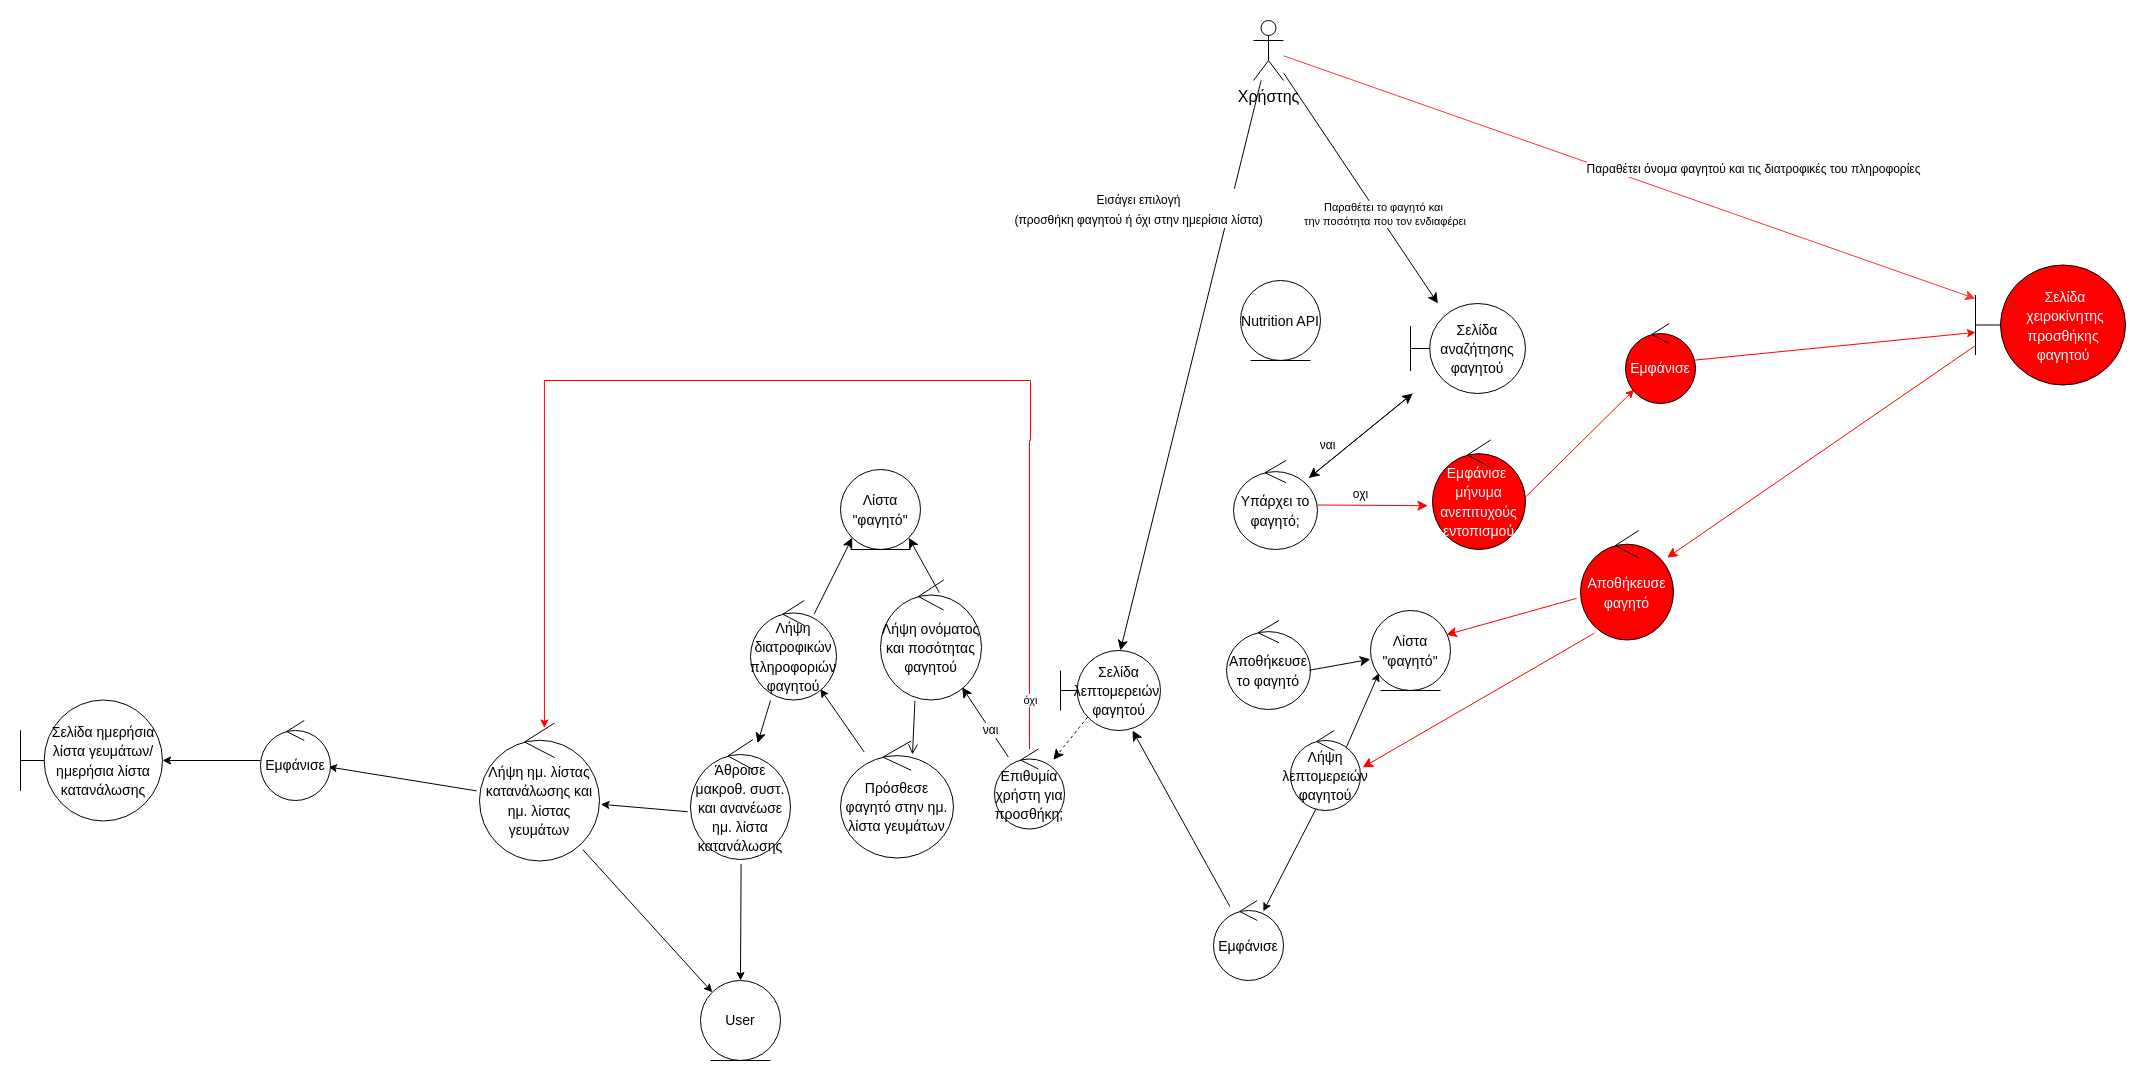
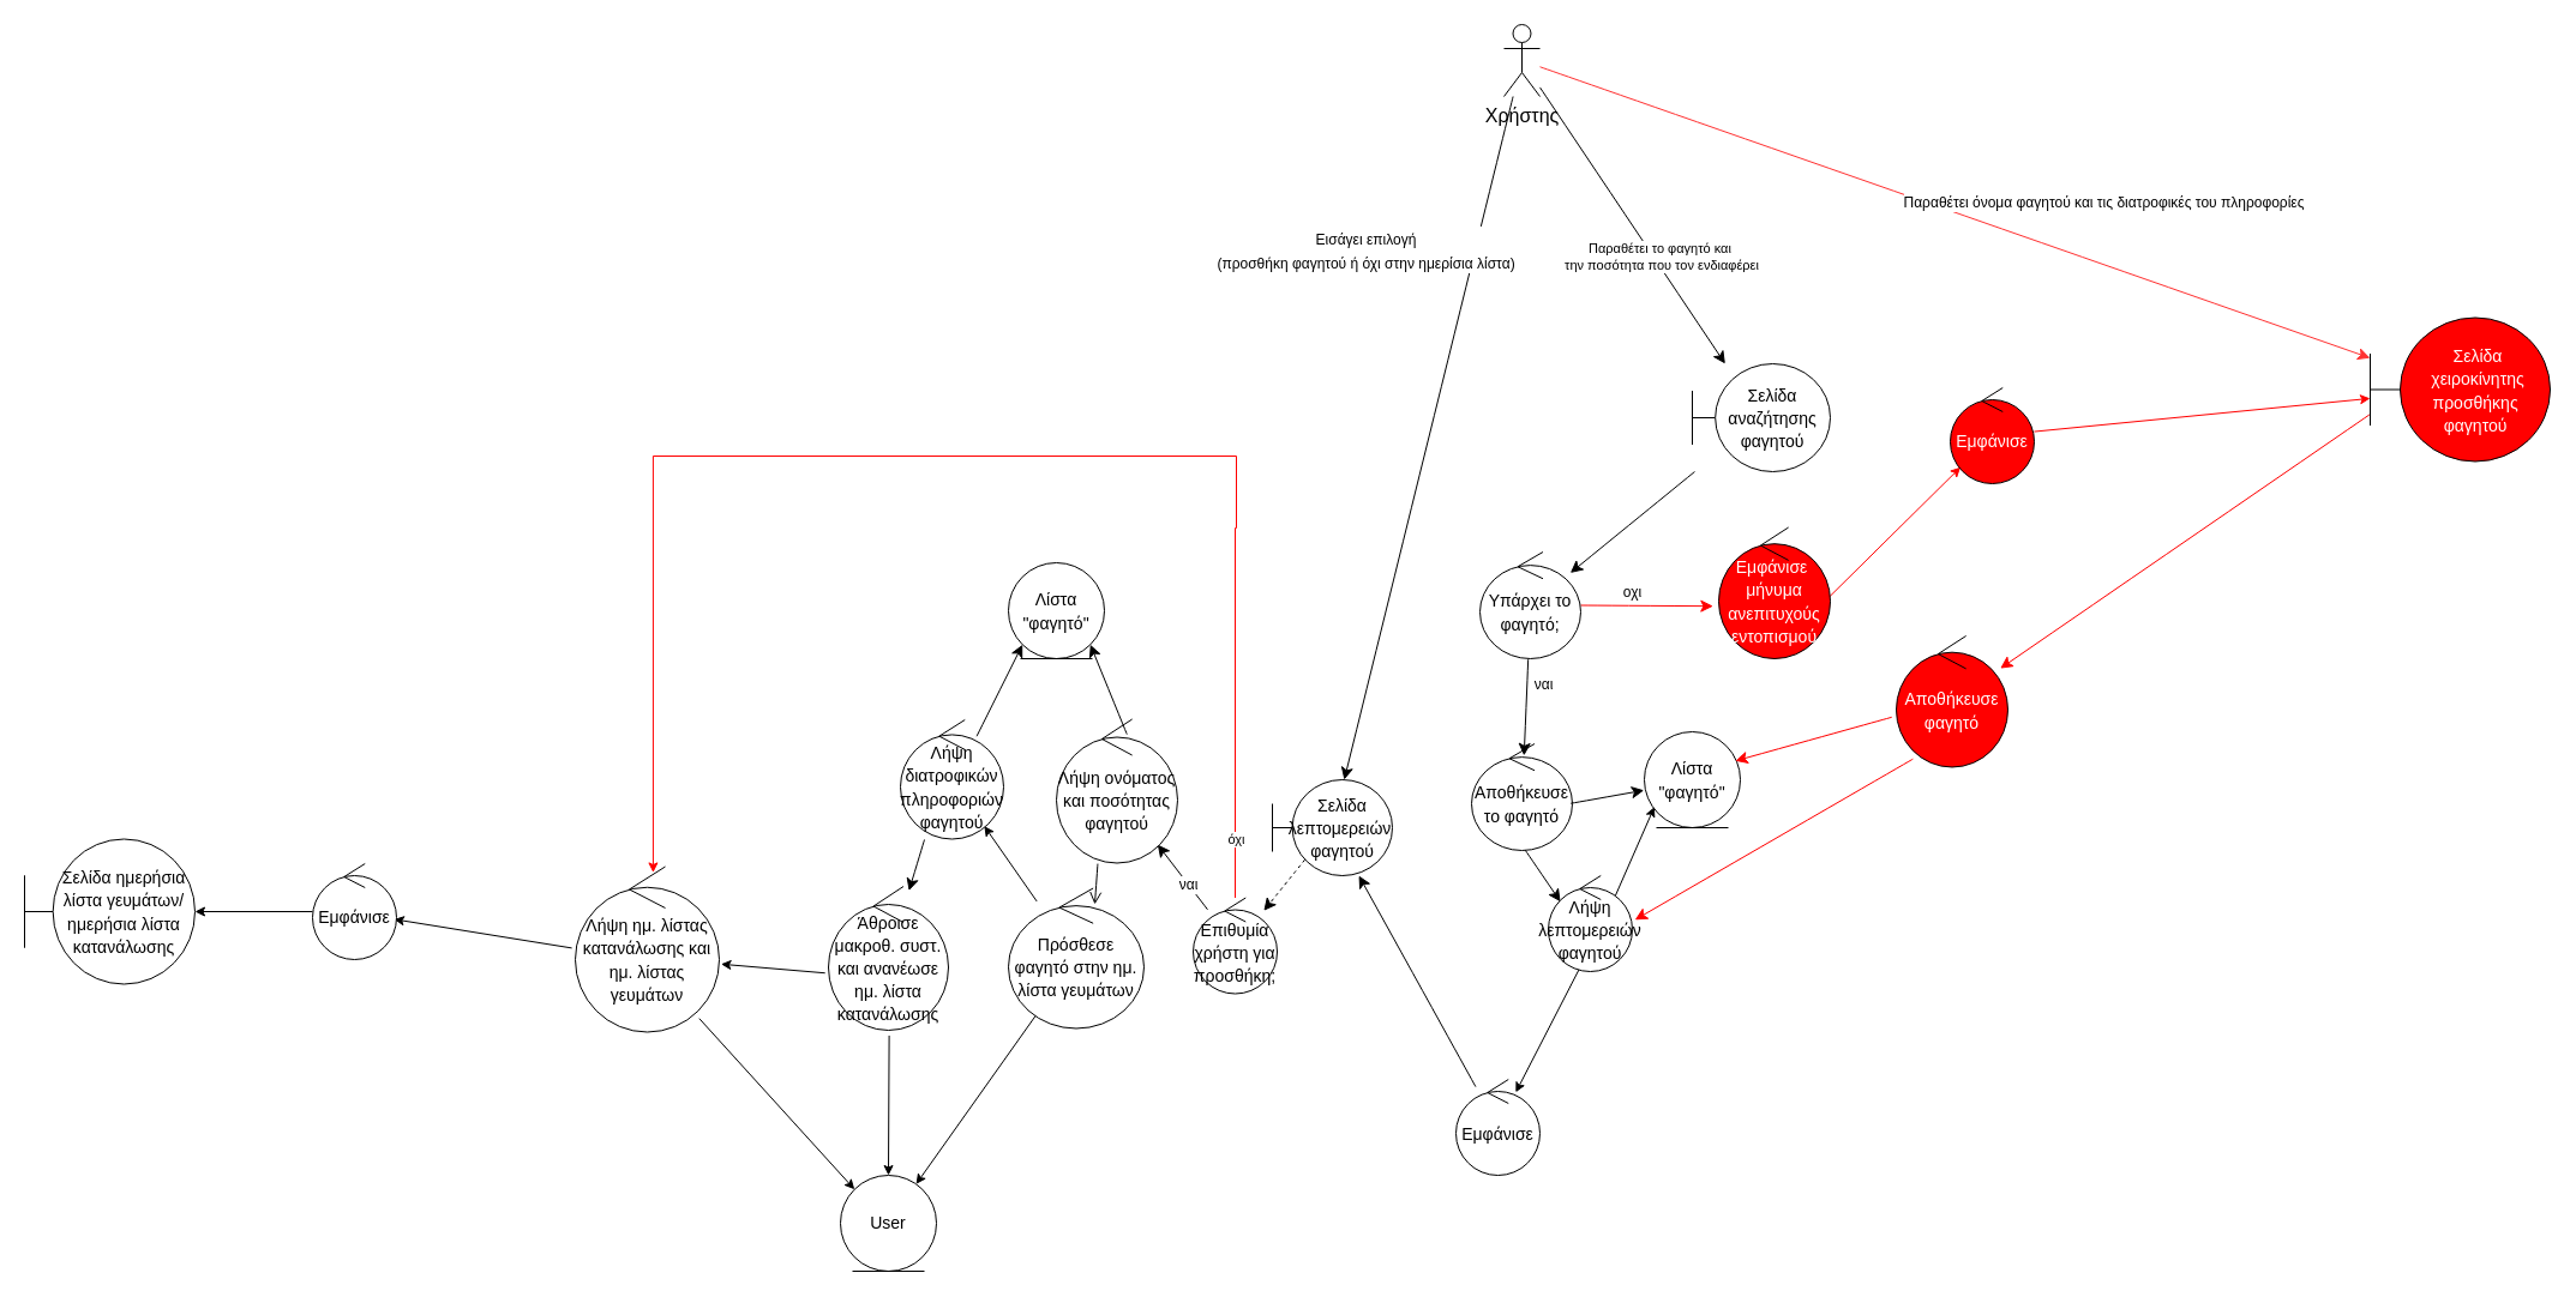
- <mxCell id="37" value="&lt;span style=&quot;font-size: 14px;&quot;&gt;Nutrition API&lt;/span&gt;" style="ellipse;shape=umlEntity;whiteSpace=wrap;html=1;fontSize=16;strokeColor=#000000;fontColor=#000000;" parent="1" vertex="1"><mxGeometry x="1240" y="280" width="80" height="80" as="geometry" /></mxCell>
- <mxCell id="11" value="&lt;font&gt;ναι&lt;/font&gt;" style="edgeStyle=none;curved=1;rounded=0;orthogonalLoop=1;jettySize=auto;html=1;fontSize=12;startSize=8;endSize=8;strokeColor=#000000;fontColor=#000000;" parent="1" source="13" target="10" edge="1"><mxGeometry x="-0.475" y="14" relative="1" as="geometry"><mxPoint as="offset" /><mxPoint x="1275" y="620" as="targetPoint" /></mxGeometry></mxCell>
+ <mxCell id="11" value="&lt;font&gt;ναι&lt;/font&gt;" style="edgeStyle=none;curved=1;rounded=0;orthogonalLoop=1;jettySize=auto;html=1;fontSize=12;startSize=8;endSize=8;strokeColor=#000000;fontColor=#000000;entryX=0.521;entryY=0.111;entryDx=0;entryDy=0;entryPerimeter=0;" parent="1" source="13" target="38" edge="1"><mxGeometry x="-0.475" y="14" relative="1" as="geometry"><mxPoint as="offset" /><mxPoint x="1275" y="620" as="targetPoint" /></mxGeometry></mxCell>
- <mxCell id="52" value="&lt;font style=&quot;font-size: 14px;&quot;&gt;Λήψη ονόματος και ποσότητας φαγητού&lt;br&gt;&lt;/font&gt;" style="ellipse;shape=umlControl;whiteSpace=wrap;html=1;fontSize=16;strokeColor=#000000;fontColor=#000000;" parent="1" vertex="1"><mxGeometry x="880" y="579.5" width="101" height="120" as="geometry" /></mxCell>
+ <mxCell id="52" value="&lt;font style=&quot;font-size: 14px;&quot;&gt;Λήψη ονόματος και ποσότητας φαγητού&lt;br&gt;&lt;/font&gt;" style="ellipse;shape=umlControl;whiteSpace=wrap;html=1;fontSize=16;strokeColor=#000000;fontColor=#000000;" parent="1" vertex="1"><mxGeometry x="880" y="599.5" width="101" height="120" as="geometry" /></mxCell>
+ <mxCell id="41" value="" style="edgeStyle=none;curved=1;rounded=0;orthogonalLoop=1;jettySize=auto;html=1;fontSize=12;startSize=8;endSize=8;strokeColor=#000000;fontColor=#000000;exitX=0.532;exitY=0.996;exitDx=0;exitDy=0;exitPerimeter=0;entryX=0.144;entryY=0.272;entryDx=0;entryDy=0;entryPerimeter=0;" parent="1" source="38" target="48" edge="1"><mxGeometry relative="1" as="geometry"><mxPoint x="1258" y="802" as="sourcePoint" /><mxPoint x="1180" y="746" as="targetPoint" /></mxGeometry></mxCell>
+ <mxCell id="22" value="" style="rounded=0;orthogonalLoop=1;jettySize=auto;html=1;" parent="1" source="24" target="35" edge="1"><mxGeometry relative="1" as="geometry" /></mxCell>
